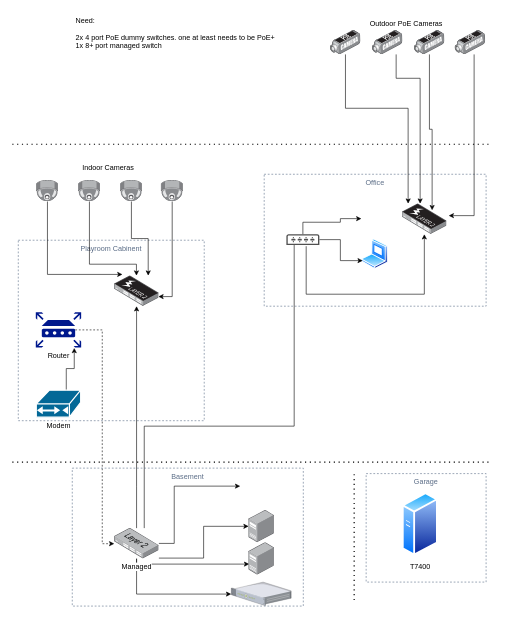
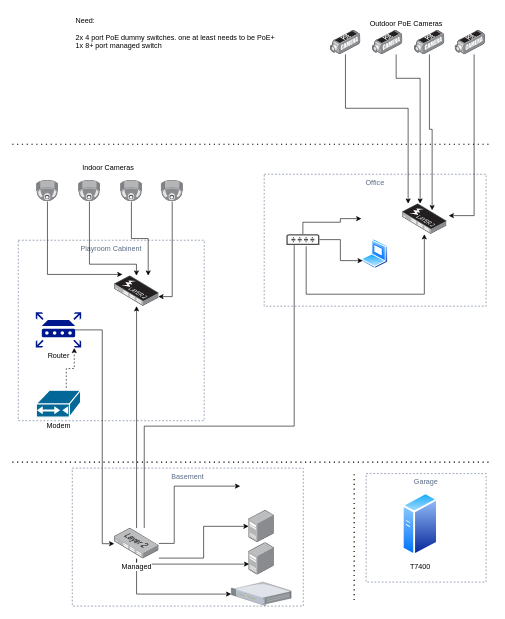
- <mxCell id="33" style="edgeStyle=orthogonalEdgeStyle;rounded=0;orthogonalLoop=1;jettySize=auto;html=1;exitX=1;exitY=0.45;exitDx=0;exitDy=0;exitPerimeter=0;entryX=0.848;entryY=1.011;entryDx=0;entryDy=0;entryPerimeter=0;" parent="1" source="34" target="36" edge="1"><mxGeometry relative="1" as="geometry"><Array as="points"><mxPoint x="110" y="666" /><mxPoint x="110" y="614" /><mxPoint x="123" y="614" /><mxPoint x="123" y="590" /></Array></mxGeometry></mxCell>
+ <mxCell id="33" style="edgeStyle=orthogonalEdgeStyle;rounded=0;orthogonalLoop=1;jettySize=auto;html=1;exitX=1;exitY=0.45;exitDx=0;exitDy=0;exitPerimeter=0;entryX=0.848;entryY=1.011;entryDx=0;entryDy=0;entryPerimeter=0;dashed=1;" parent="1" source="34" target="36" edge="1"><mxGeometry relative="1" as="geometry"><Array as="points"><mxPoint x="110" y="666" /><mxPoint x="110" y="614" /><mxPoint x="123" y="614" /><mxPoint x="123" y="590" /></Array></mxGeometry></mxCell>
- <mxCell id="35" style="edgeStyle=orthogonalEdgeStyle;rounded=0;orthogonalLoop=1;jettySize=auto;html=1;exitX=0.87;exitY=0.5;exitDx=0;exitDy=0;exitPerimeter=0;dashed=1;" parent="1" source="36" target="23" edge="1"><mxGeometry relative="1" as="geometry"><Array as="points"><mxPoint x="170" y="550" /><mxPoint x="170" y="906" /></Array></mxGeometry></mxCell>
+ <mxCell id="35" style="edgeStyle=orthogonalEdgeStyle;rounded=0;orthogonalLoop=1;jettySize=auto;html=1;exitX=0.87;exitY=0.5;exitDx=0;exitDy=0;exitPerimeter=0;" parent="1" source="36" target="23" edge="1"><mxGeometry relative="1" as="geometry"><Array as="points"><mxPoint x="170" y="550" /><mxPoint x="170" y="906" /></Array></mxGeometry></mxCell>
